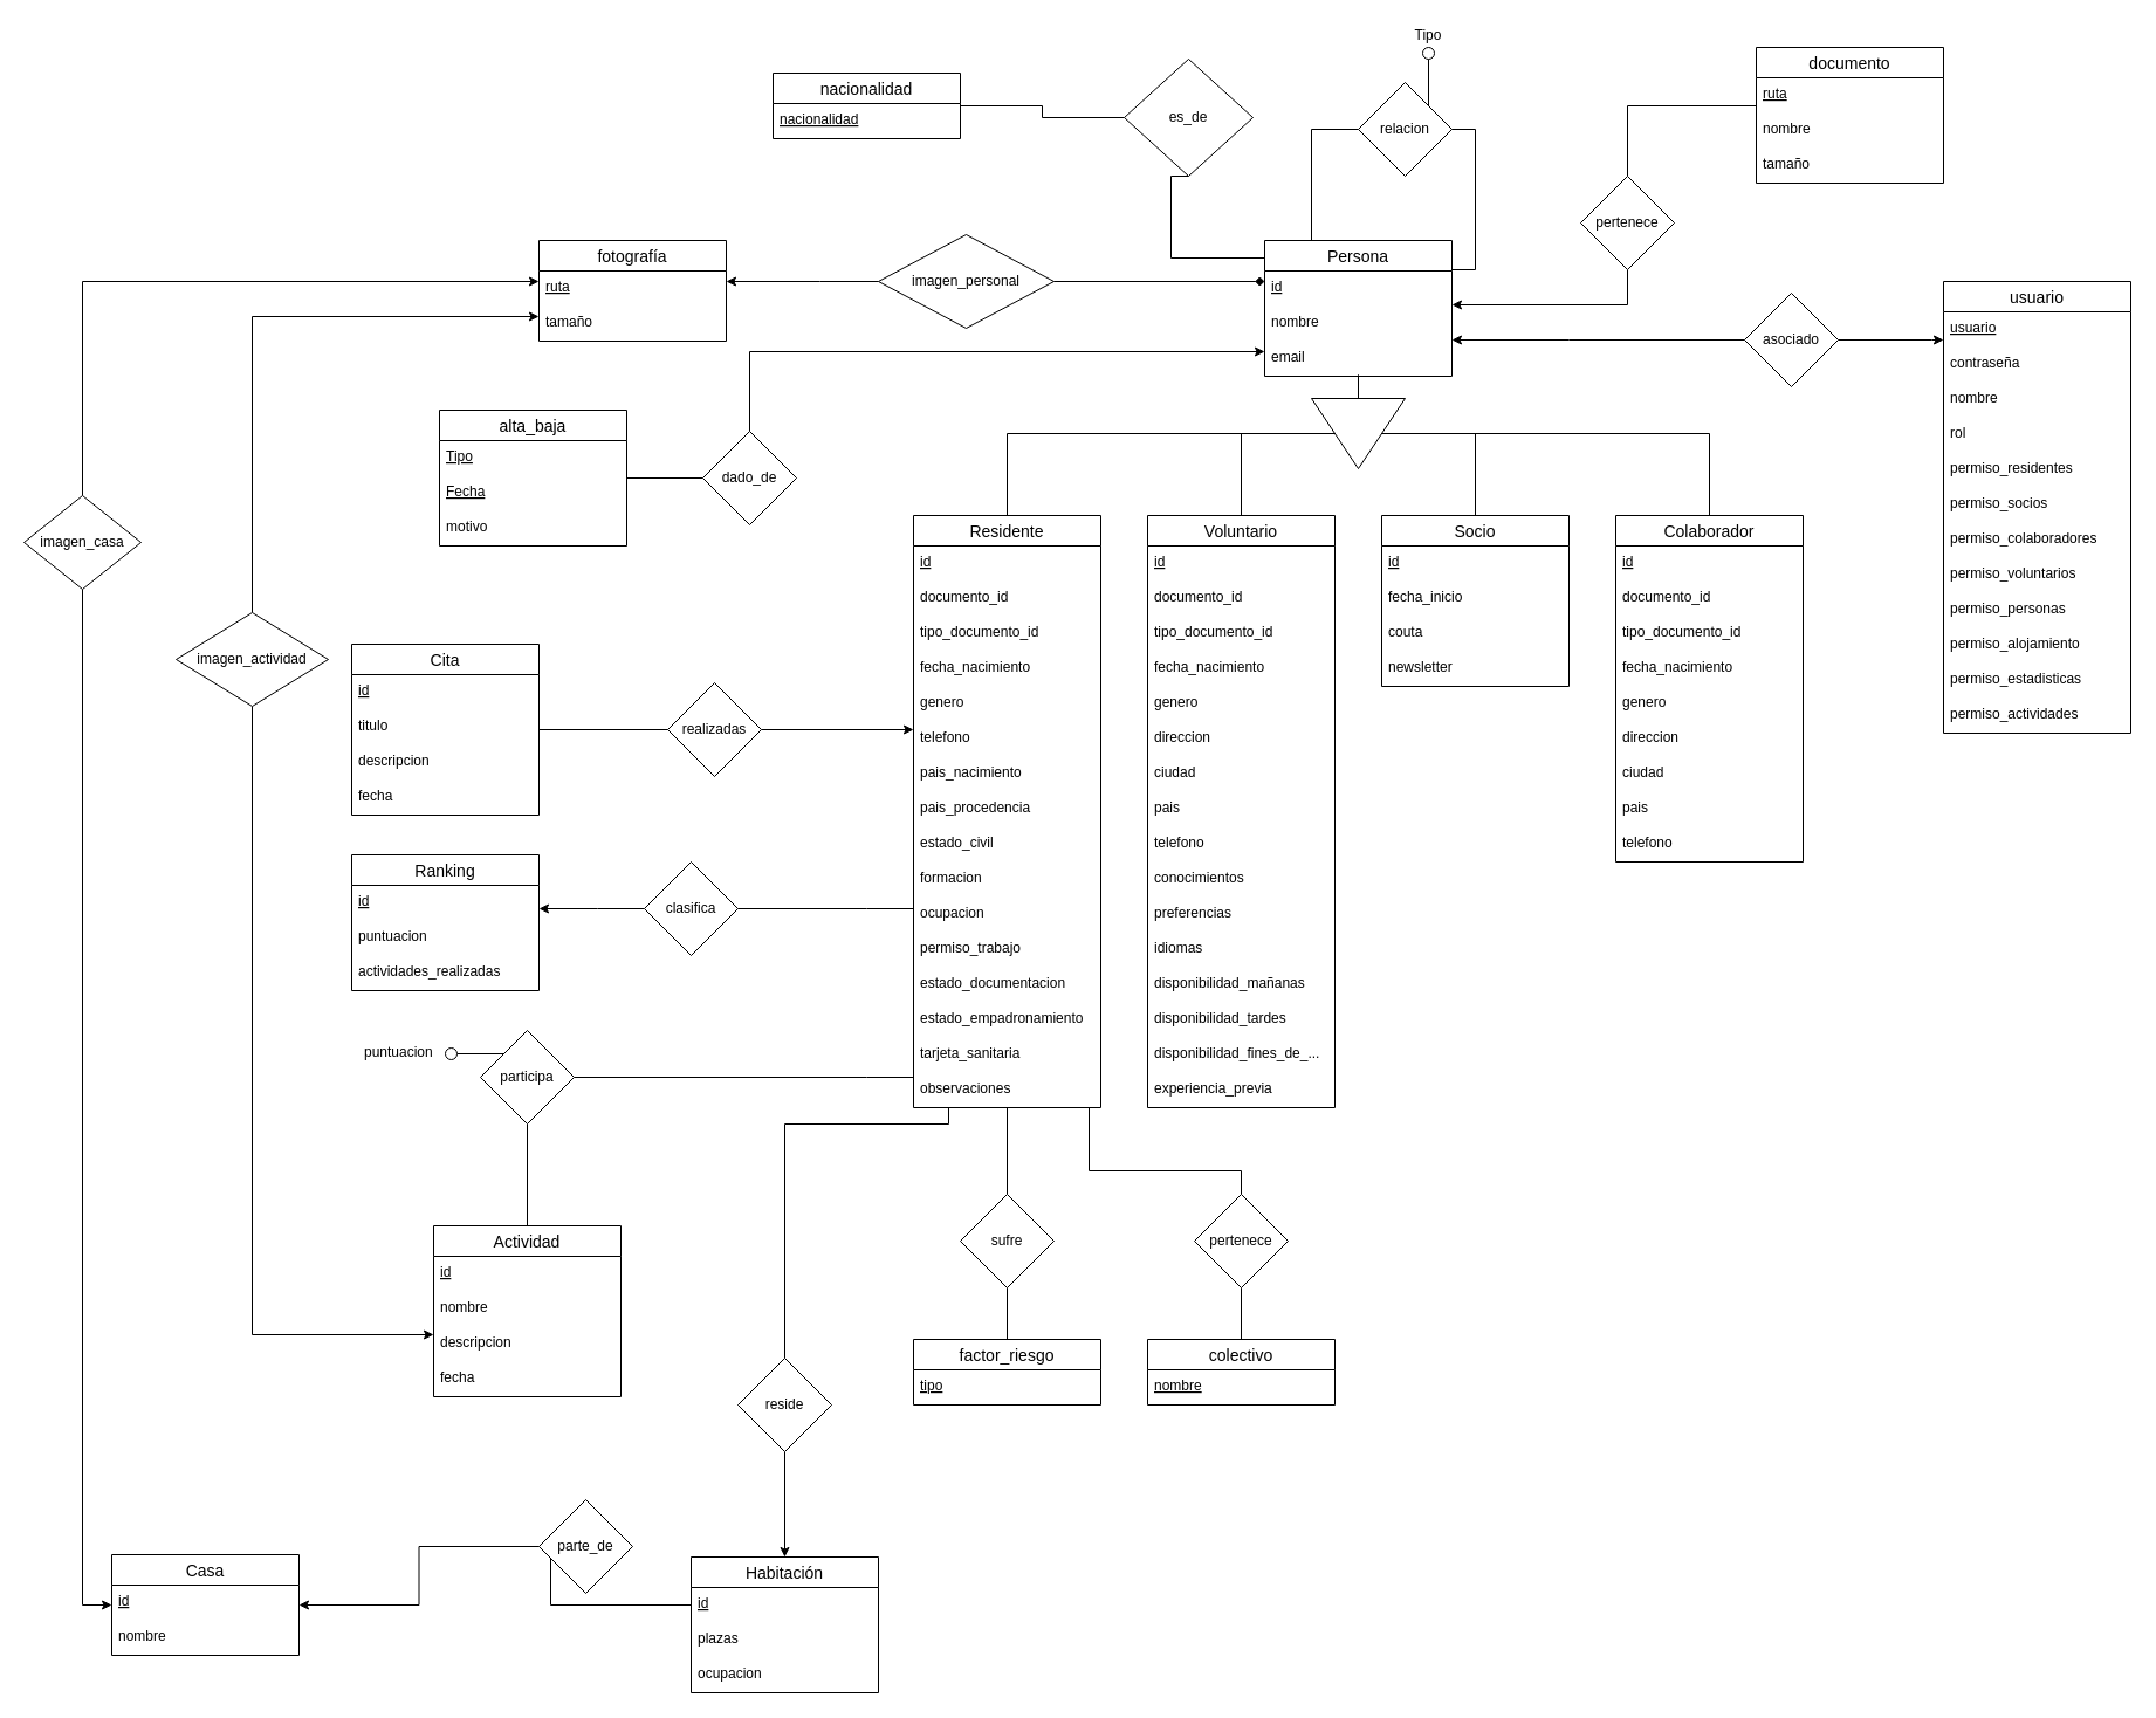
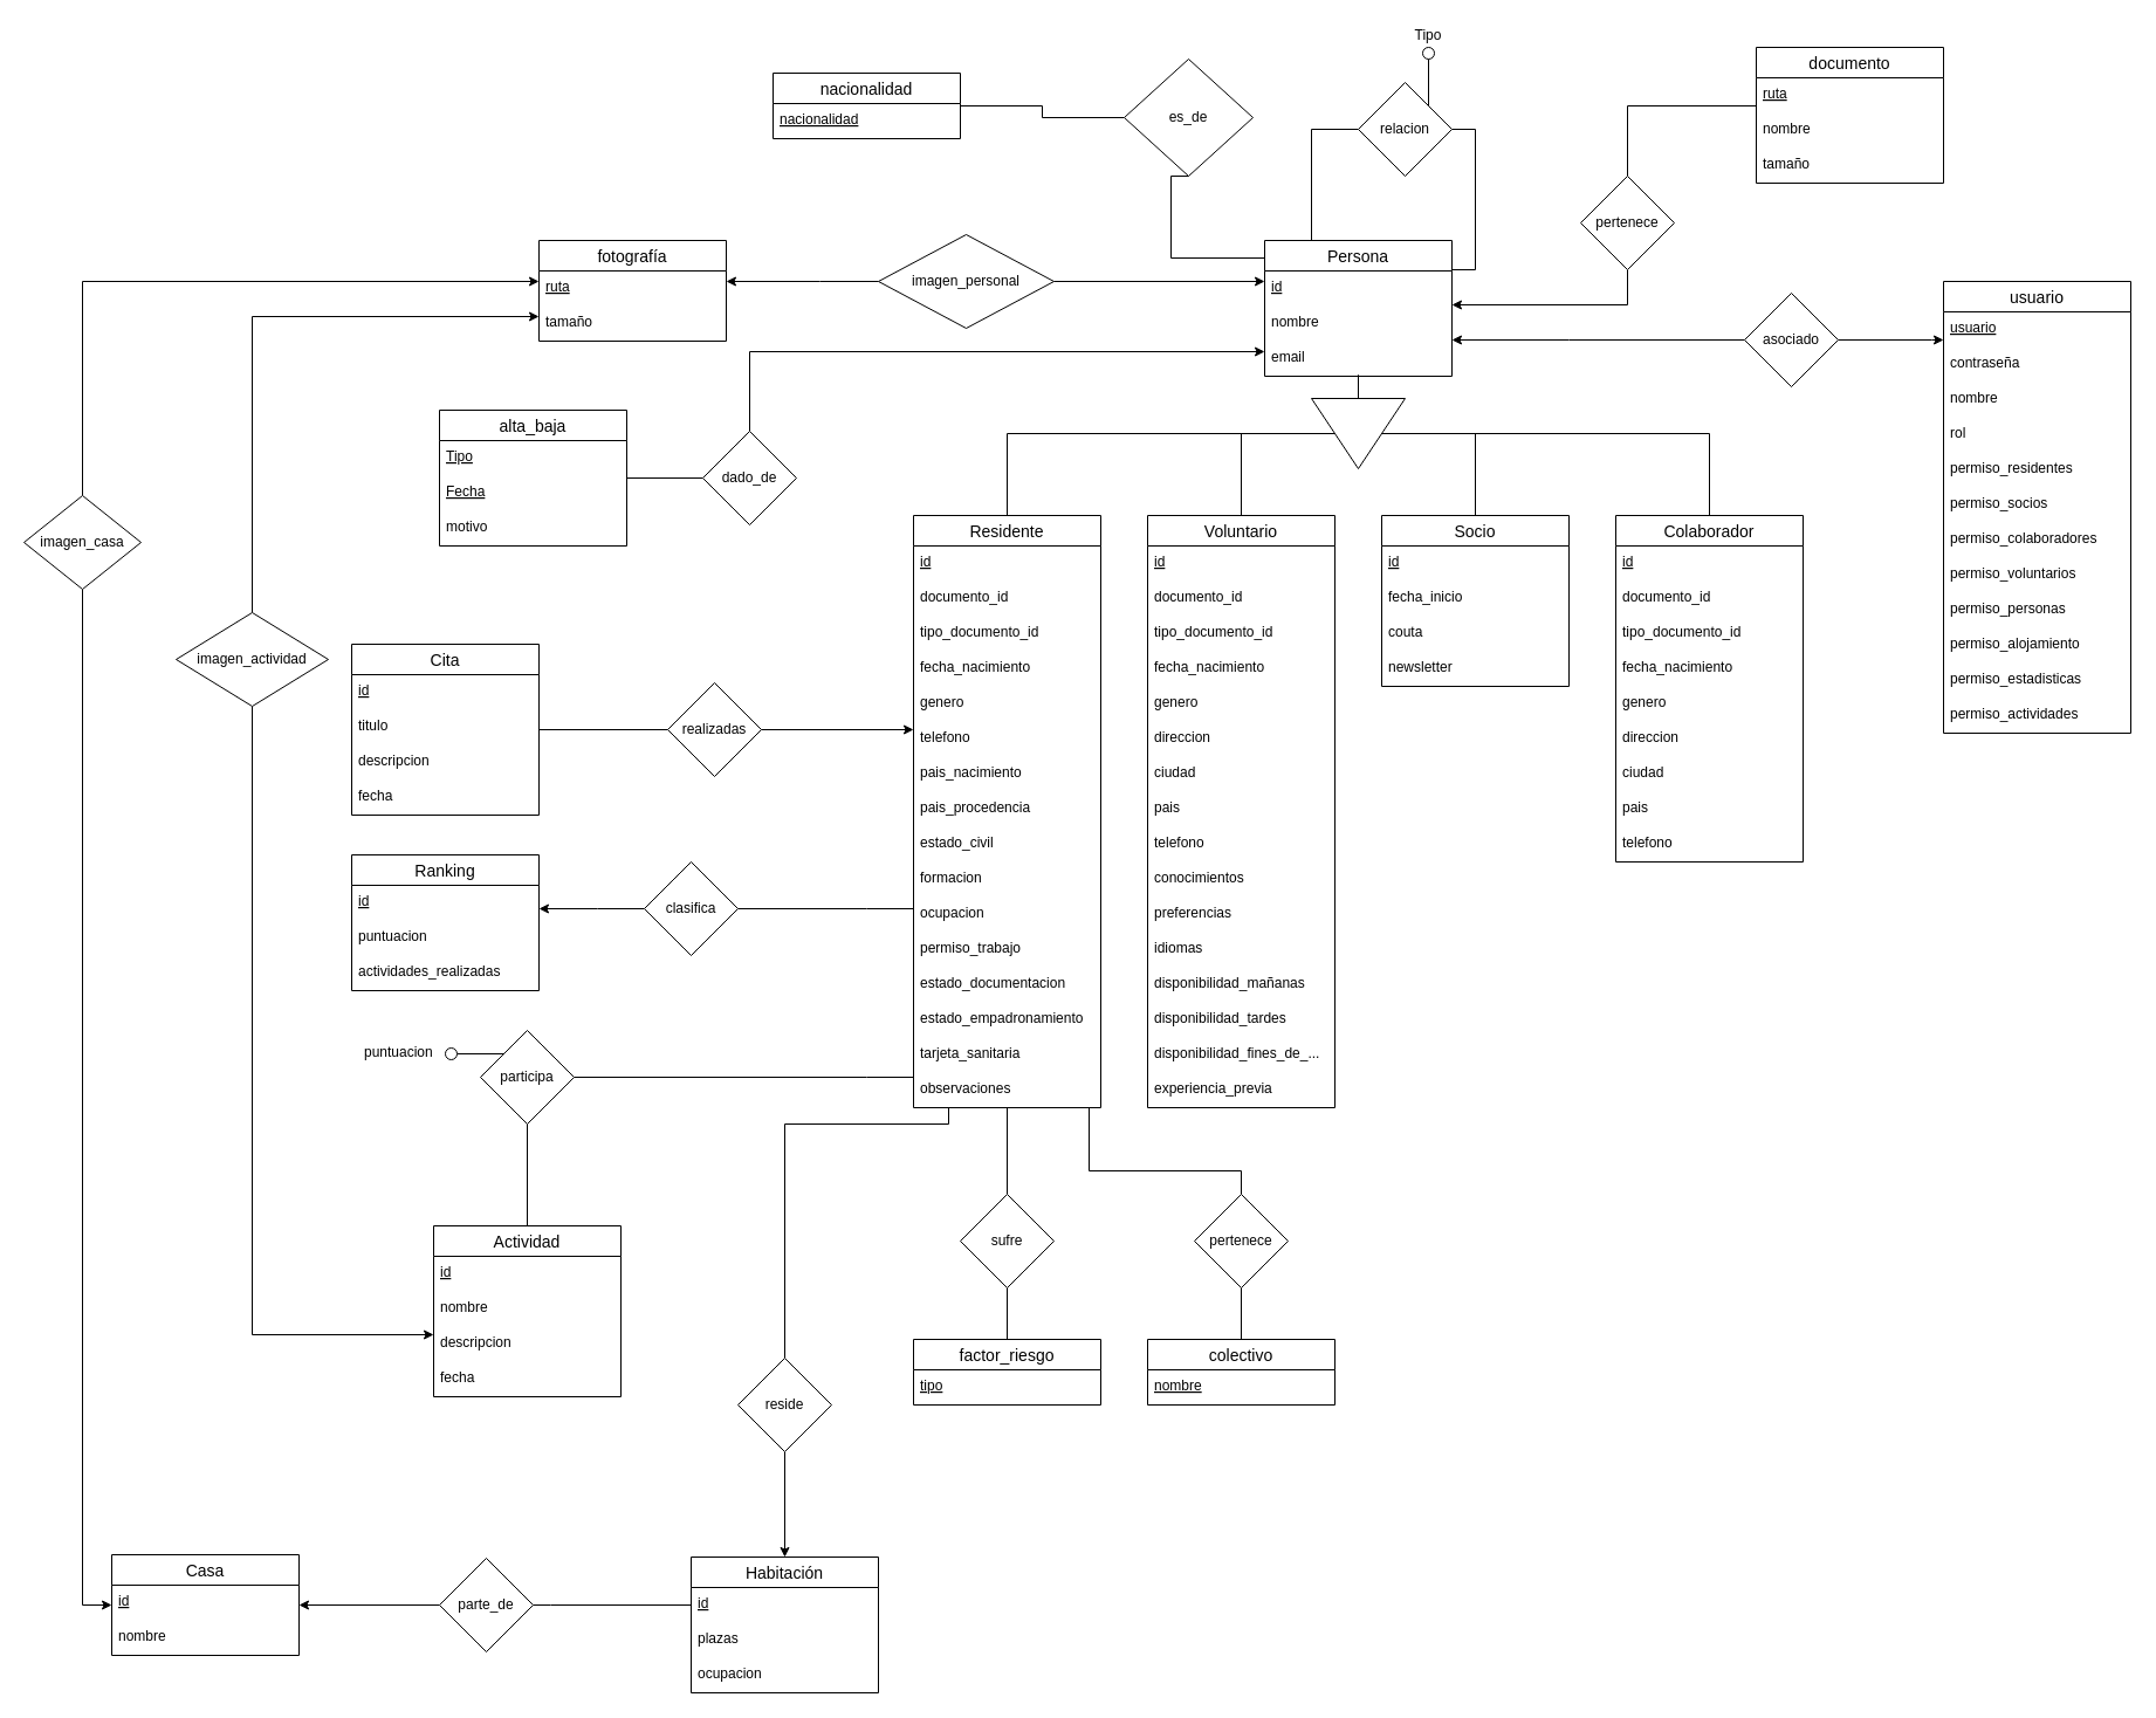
- <mxCell id="107" style="edgeStyle=orthogonalEdgeStyle;rounded=0;orthogonalLoop=1;jettySize=auto;html=1;endArrow=diamond;endFill=1;" parent="1" source="109" target="3" edge="1"><mxGeometry relative="1" as="geometry"><Array as="points"><mxPoint x="880" y="240" /><mxPoint x="880" y="240" /></Array></mxGeometry></mxCell>
+ <mxCell id="107" style="edgeStyle=orthogonalEdgeStyle;rounded=0;orthogonalLoop=1;jettySize=auto;html=1;endArrow=classic;endFill=1;" parent="1" source="109" target="3" edge="1"><mxGeometry relative="1" as="geometry"><Array as="points"><mxPoint x="880" y="240" /><mxPoint x="880" y="240" /></Array></mxGeometry></mxCell>
- <mxCell id="97" value="parte_de" style="rhombus;whiteSpace=wrap;html=1;" parent="1" vertex="1"><mxGeometry x="460" y="1281" width="80" height="80" as="geometry" /></mxCell>
+ <mxCell id="97" value="parte_de" style="rhombus;whiteSpace=wrap;html=1;" parent="1" vertex="1"><mxGeometry x="375" y="1331" width="80" height="80" as="geometry" /></mxCell>
